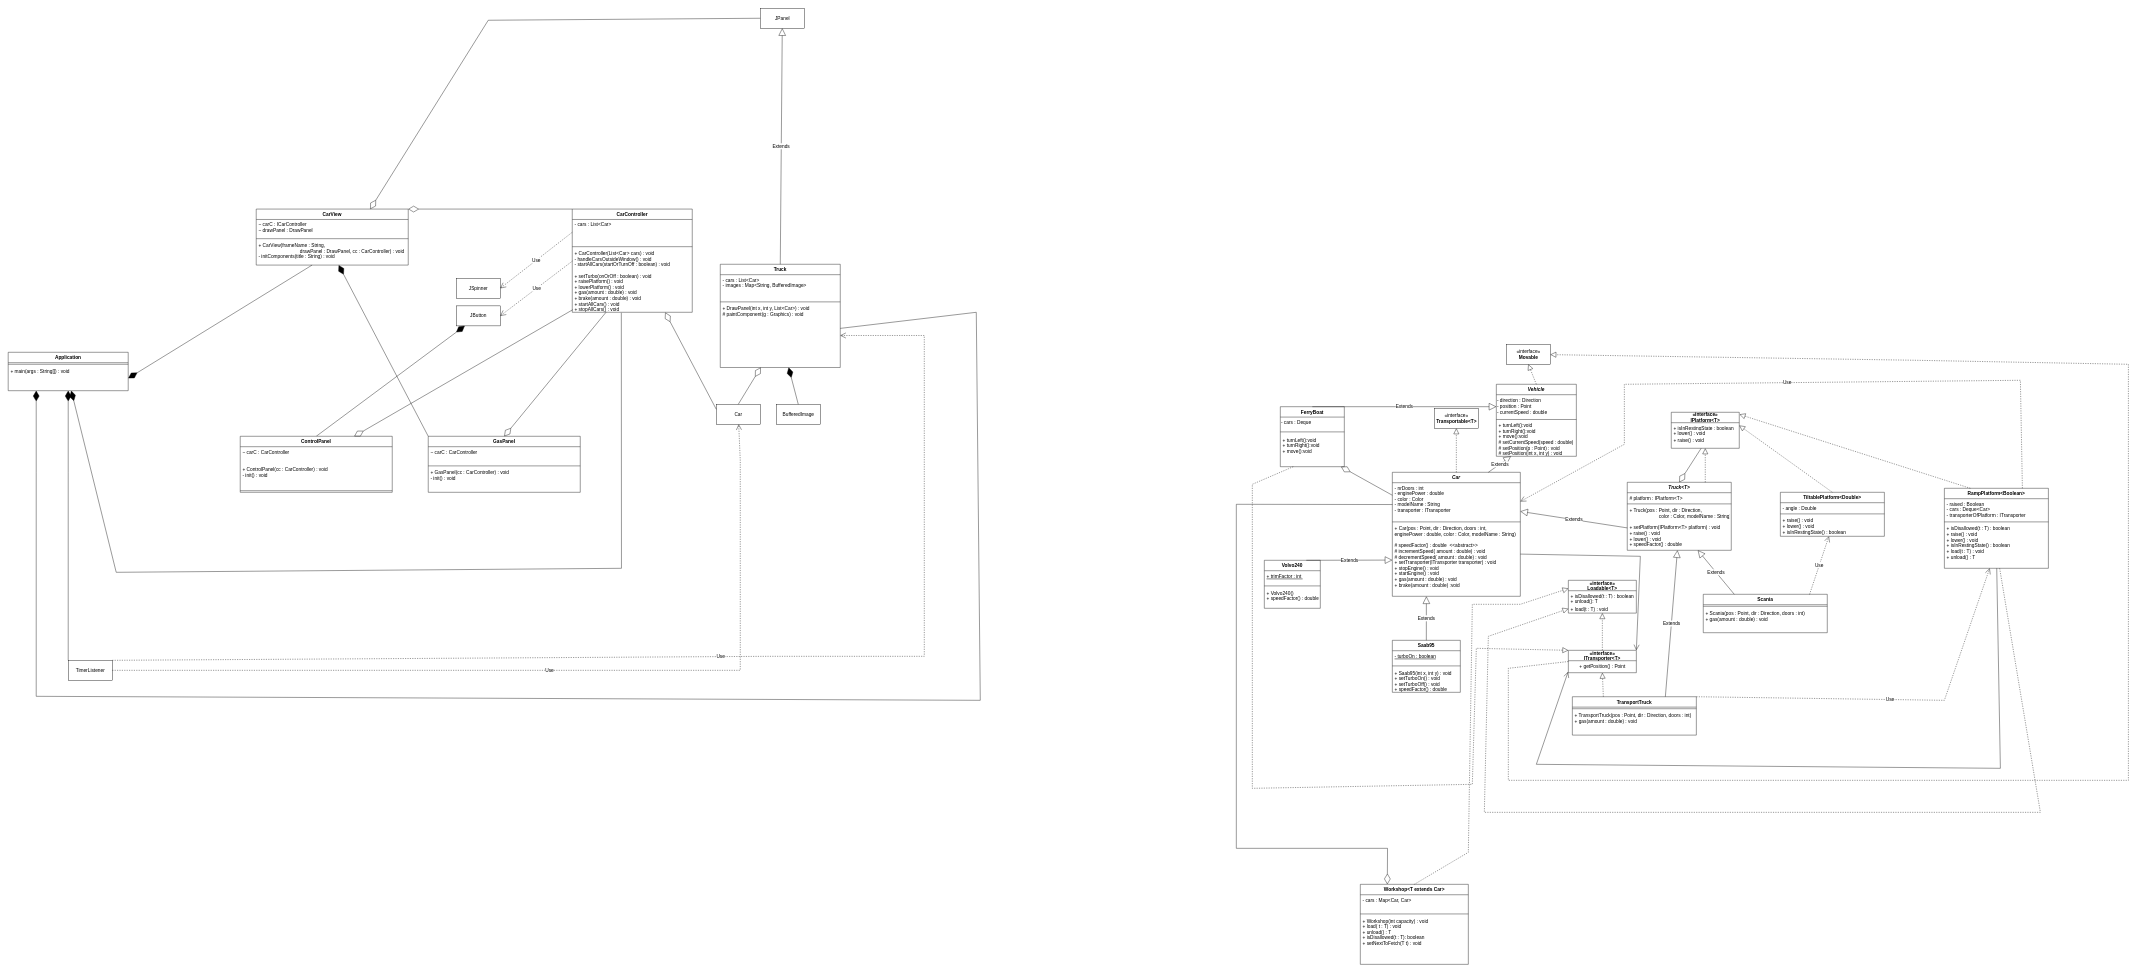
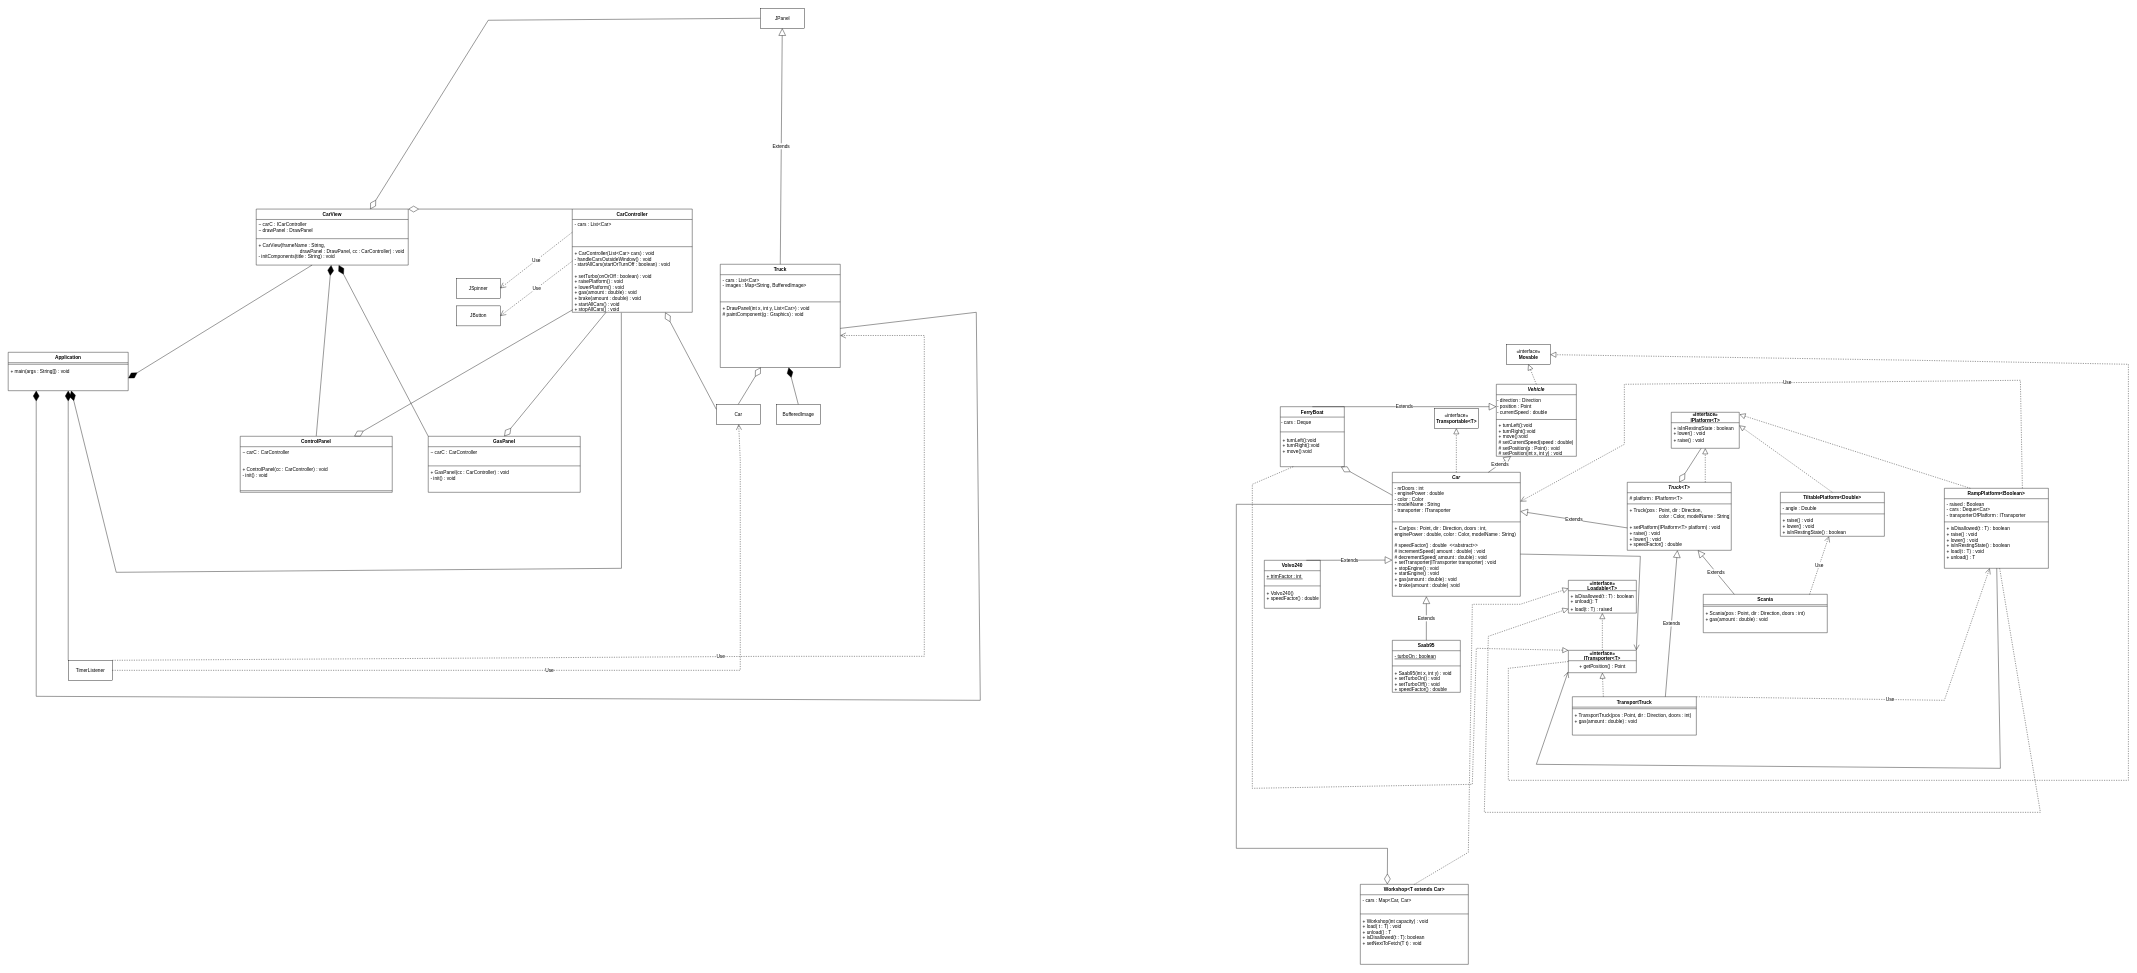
- <mxCell id="122" value="" style="endArrow=diamondThin;endFill=1;endSize=24;html=1;rounded=0;exitX=0.5;exitY=0;exitDx=0;exitDy=0;" edge="1" parent="1" source="123" target="98"><mxGeometry width="160" relative="1" as="geometry"><mxPoint x="360" y="609.604" as="sourcePoint" /><mxPoint x="650" y="580" as="targetPoint" /></mxGeometry></mxCell>
+ <mxCell id="122" value="" style="endArrow=diamondThin;endFill=1;endSize=24;html=1;rounded=0;exitX=0.5;exitY=0;exitDx=0;exitDy=0;" edge="1" parent="1" source="123" target="97"><mxGeometry width="160" relative="1" as="geometry"><mxPoint x="360" y="609.604" as="sourcePoint" /><mxPoint x="650" y="580" as="targetPoint" /></mxGeometry></mxCell>
- <mxCell id="58" value="+ load(t : T) : void" style="text;strokeColor=none;fillColor=none;align=left;verticalAlign=top;spacingLeft=4;spacingRight=4;overflow=hidden;rotatable=0;points=[[0,0.5],[1,0.5]];portConstraint=eastwest;fontSize=12;" parent="55" vertex="1"><mxGeometry y="60" width="170" height="22" as="geometry" /></mxCell>
+ <mxCell id="58" value="+ load(t : T) : raised" style="text;strokeColor=none;fillColor=none;align=left;verticalAlign=top;spacingLeft=4;spacingRight=4;overflow=hidden;rotatable=0;points=[[0,0.5],[1,0.5]];portConstraint=eastwest;fontSize=12;" parent="55" vertex="1"><mxGeometry y="60" width="170" height="22" as="geometry" /></mxCell>
